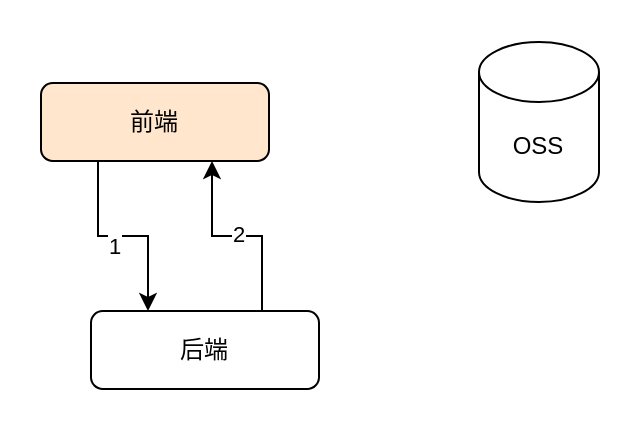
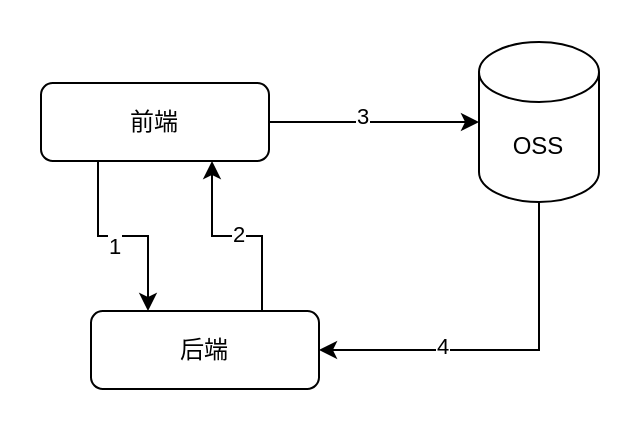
- <mxCell id="6" value="前端" style="rounded=1;whiteSpace=wrap;html=1;fillColor=#ffe6cc;" vertex="1" parent="1"><mxGeometry x="20" y="41" width="114" height="39" as="geometry" /></mxCell>
+ <mxCell id="6" value="前端" style="rounded=1;whiteSpace=wrap;html=1;" vertex="1" parent="1"><mxGeometry x="20" y="41" width="114" height="39" as="geometry" /></mxCell>
+ <mxCell id="4" style="edgeStyle=orthogonalEdgeStyle;rounded=0;orthogonalLoop=1;jettySize=auto;html=1;exitX=1;exitY=0.5;exitDx=0;exitDy=0;" edge="1" parent="1" source="6" target="12"><mxGeometry relative="1" as="geometry" /></mxCell>
+ <mxCell id="5" value="3" style="edgeLabel;html=1;align=center;verticalAlign=middle;resizable=0;points=[];" vertex="1" connectable="0" parent="4"><mxGeometry x="-0.124" y="3" relative="1" as="geometry"><mxPoint as="offset" /></mxGeometry></mxCell>
+ <mxCell id="10" style="edgeStyle=orthogonalEdgeStyle;rounded=0;orthogonalLoop=1;jettySize=auto;html=1;entryX=1;entryY=0.5;entryDx=0;entryDy=0;exitX=0.5;exitY=1;exitDx=0;exitDy=0;exitPerimeter=0;" edge="1" parent="1" source="12" target="9"><mxGeometry relative="1" as="geometry" /></mxCell>
+ <mxCell id="11" value="4" style="edgeLabel;html=1;align=center;verticalAlign=middle;resizable=0;points=[];" vertex="1" connectable="0" parent="10"><mxGeometry x="0.336" y="-2" relative="1" as="geometry"><mxPoint as="offset" /></mxGeometry></mxCell>
